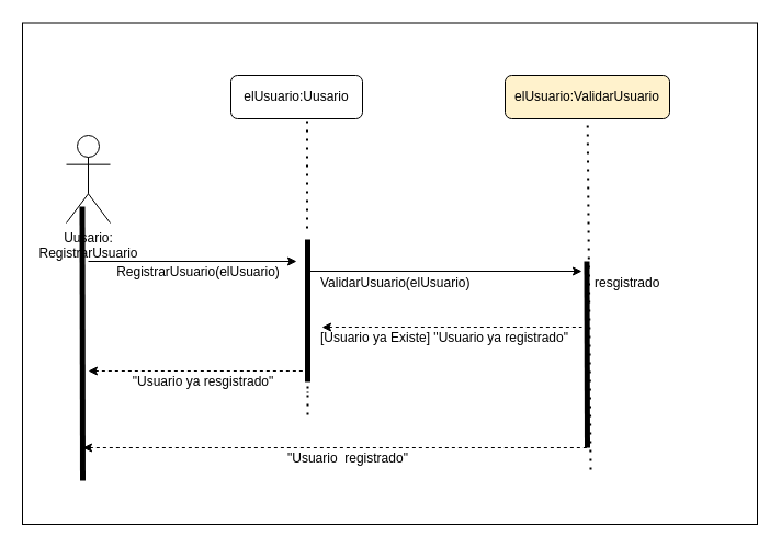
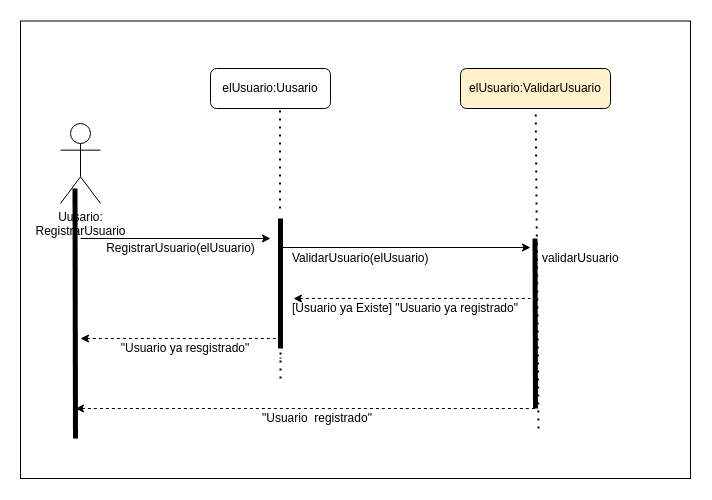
- <mxCell id="12" value="resgistrado" style="text;html=1;align=left;verticalAlign=middle;resizable=0;points=[];autosize=1;strokeColor=none;" parent="1" vertex="1"><mxGeometry x="540" y="248" width="90" height="20" as="geometry" /></mxCell>
+ <mxCell id="12" value="validarUsuario" style="text;html=1;align=left;verticalAlign=middle;resizable=0;points=[];autosize=1;strokeColor=none;" parent="1" vertex="1"><mxGeometry x="540" y="248" width="90" height="20" as="geometry" /></mxCell>
